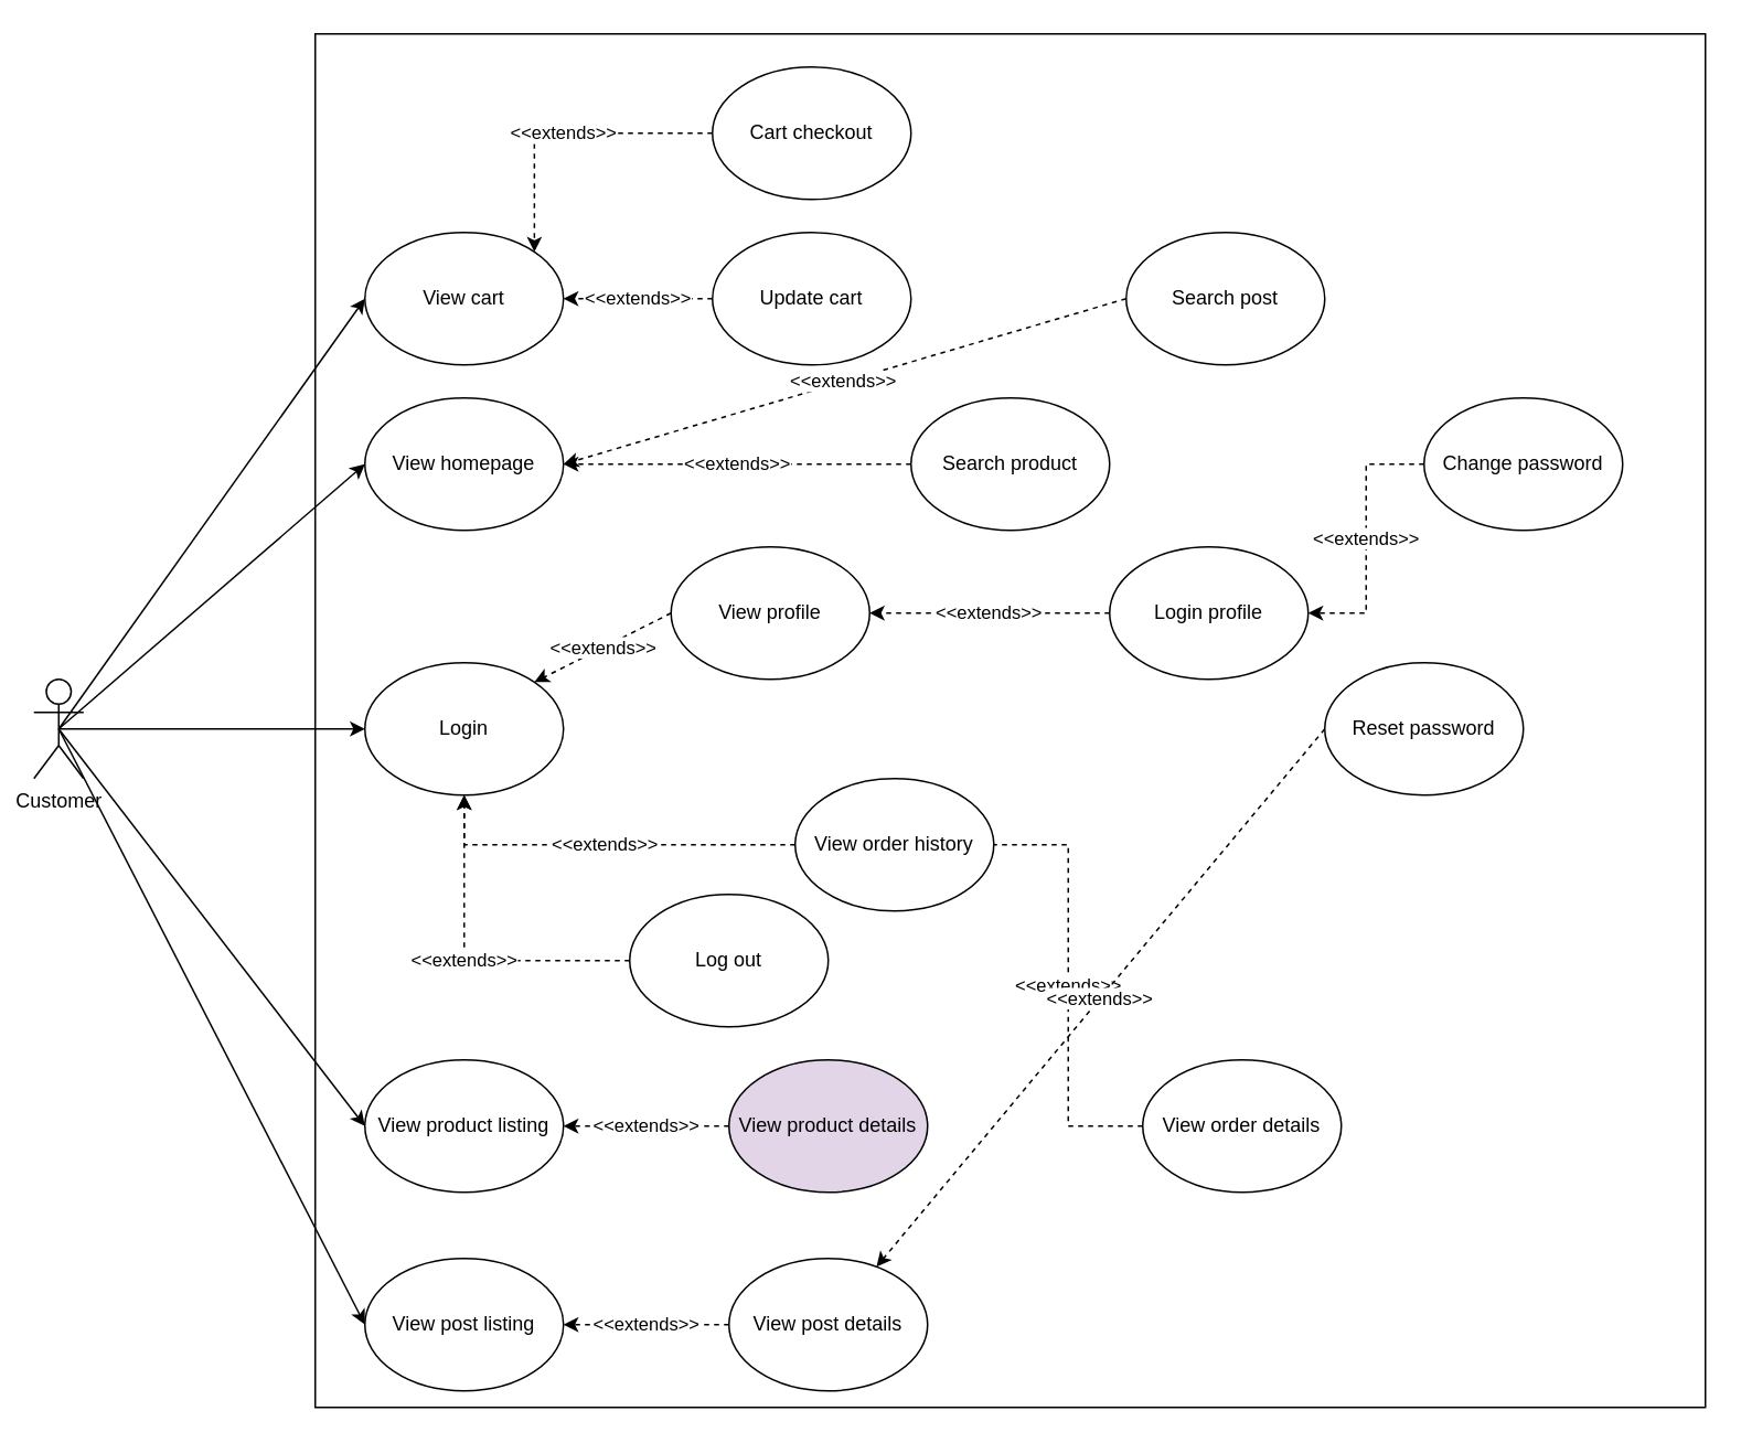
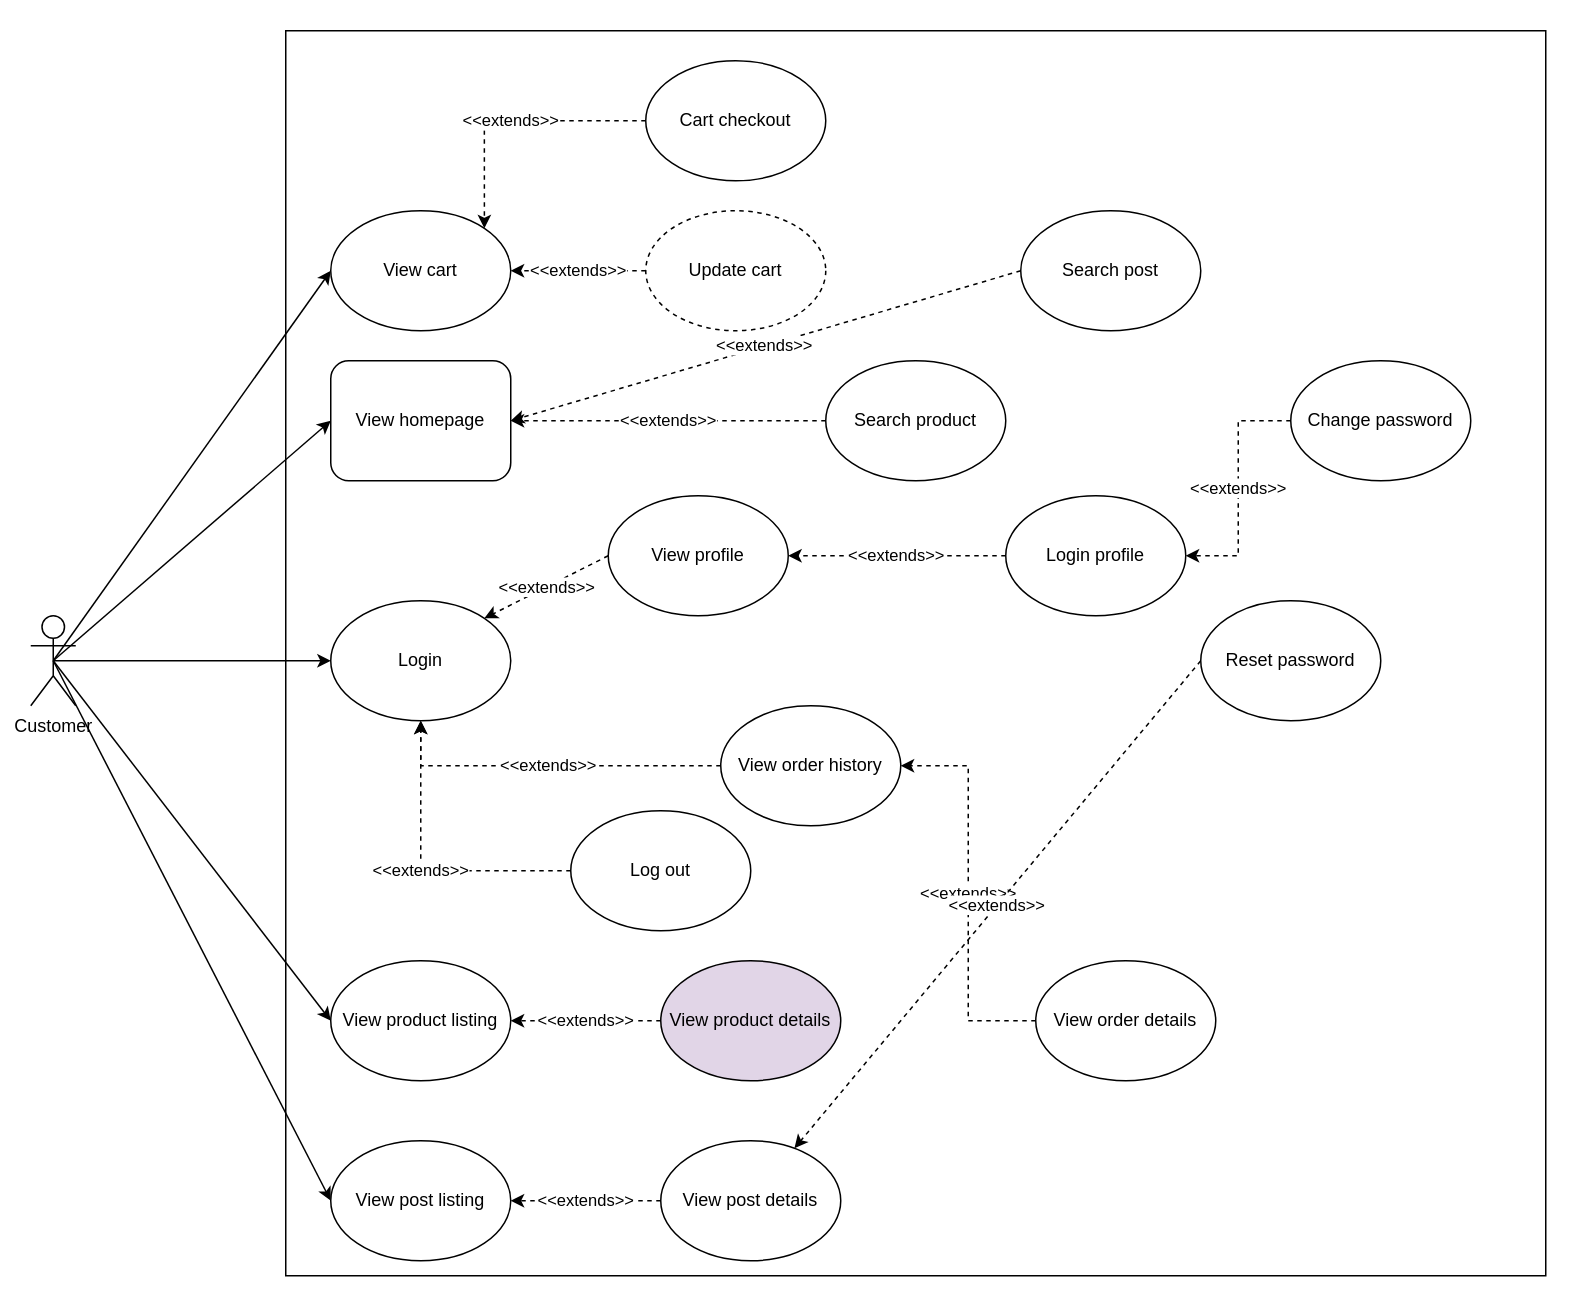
- <mxCell id="30" value="Update cart" style="ellipse;whiteSpace=wrap;html=1;" parent="1" vertex="1"><mxGeometry x="430" y="140" width="120" height="80" as="geometry" /></mxCell>
+ <mxCell id="30" value="Update cart" style="ellipse;whiteSpace=wrap;html=1;dashed=1;" parent="1" vertex="1"><mxGeometry x="430" y="140" width="120" height="80" as="geometry" /></mxCell>
- <mxCell id="14" value="View homepage" style="ellipse;whiteSpace=wrap;html=1;" parent="1" vertex="1"><mxGeometry x="220" y="240" width="120" height="80" as="geometry" /></mxCell>
+ <mxCell id="14" value="View homepage" style="whiteSpace=wrap;html=1;rounded=1;" parent="1" vertex="1"><mxGeometry x="220" y="240" width="120" height="80" as="geometry" /></mxCell>
- <mxCell id="19" value="&amp;lt;&amp;lt;extends&amp;gt;&amp;gt;" style="edgeStyle=orthogonalEdgeStyle;rounded=0;orthogonalLoop=1;jettySize=auto;html=1;exitX=0;exitY=0.5;exitDx=0;exitDy=0;entryX=1;entryY=0.5;entryDx=0;entryDy=0;dashed=1;endArrow=none;" parent="1" source="33" target="20" edge="1"><mxGeometry relative="1" as="geometry" /></mxCell>
+ <mxCell id="19" value="&amp;lt;&amp;lt;extends&amp;gt;&amp;gt;" style="edgeStyle=orthogonalEdgeStyle;rounded=0;orthogonalLoop=1;jettySize=auto;html=1;exitX=0;exitY=0.5;exitDx=0;exitDy=0;entryX=1;entryY=0.5;entryDx=0;entryDy=0;dashed=1;" parent="1" source="33" target="20" edge="1"><mxGeometry relative="1" as="geometry" /></mxCell>
